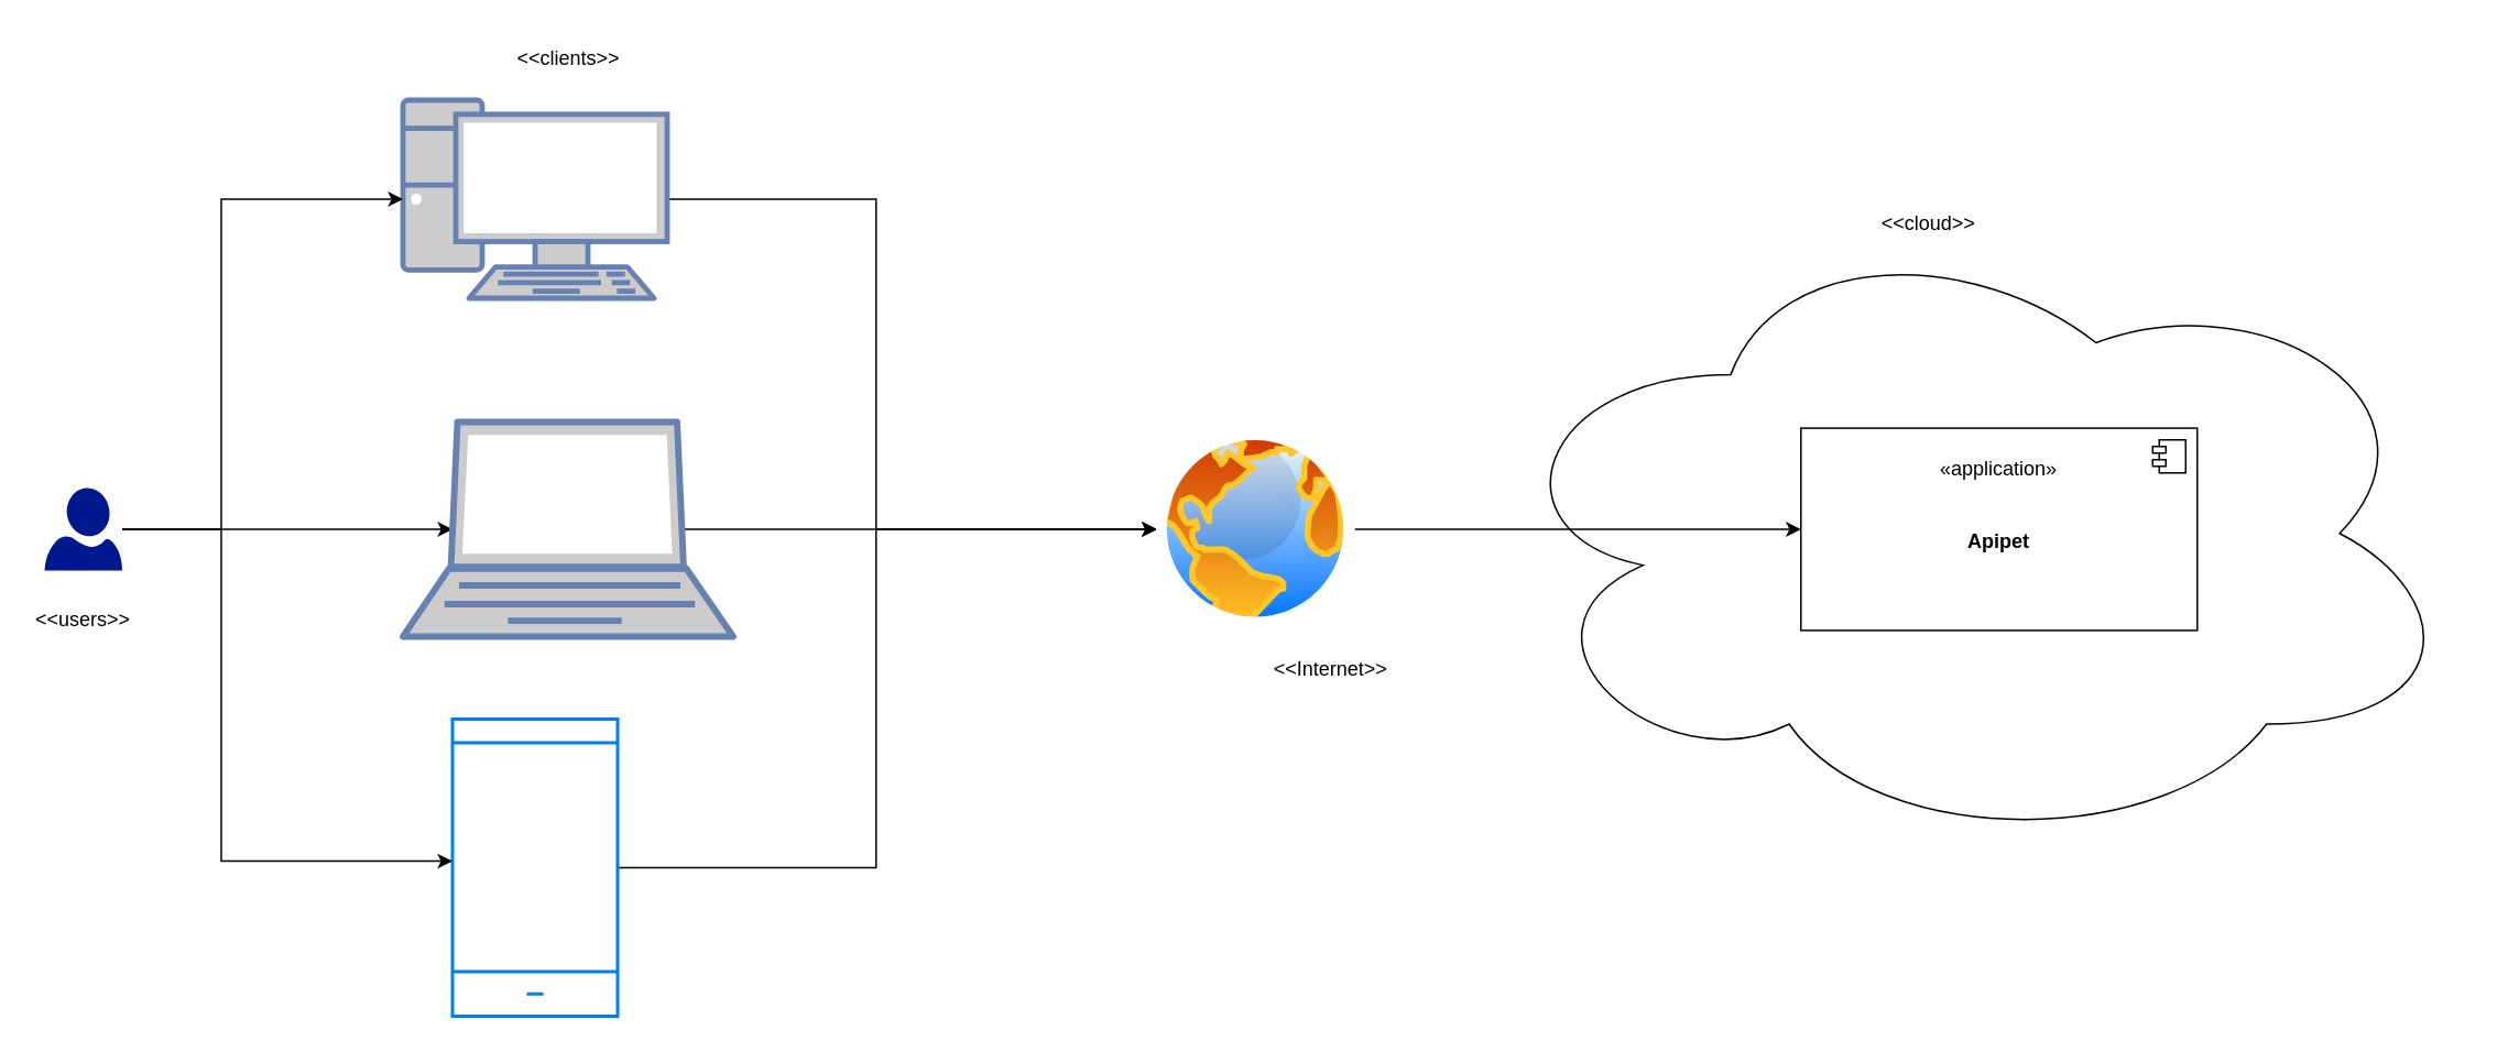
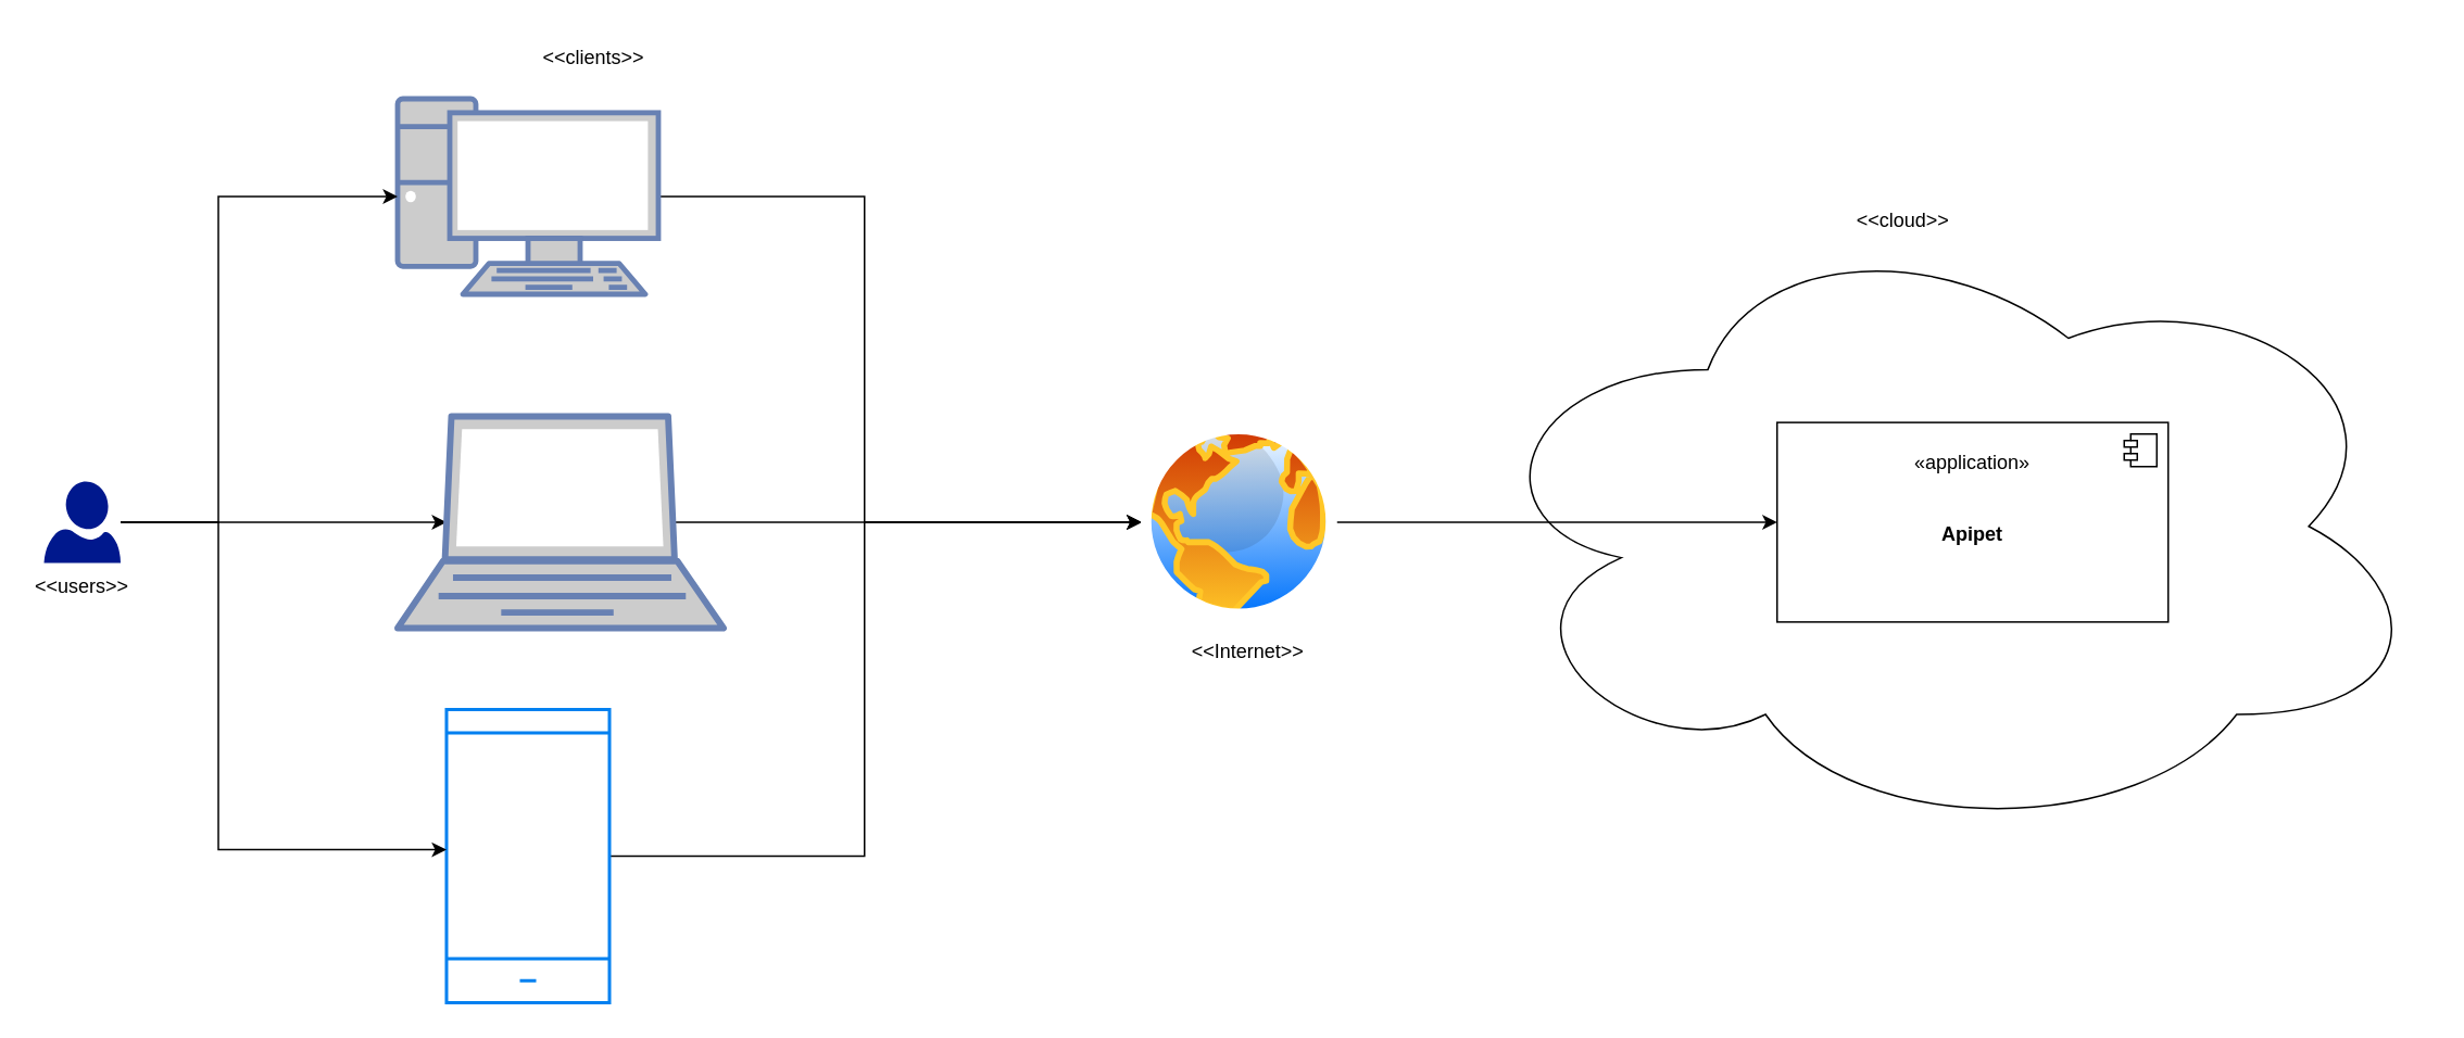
- <mxCell id="14" value="&amp;lt;&amp;lt;clients&amp;gt;&amp;gt;" style="text;html=1;strokeColor=none;fillColor=none;align=center;verticalAlign=middle;whiteSpace=wrap;rounded=0;" vertex="1" parent="1"><mxGeometry x="313.5" y="20" width="60" height="30" as="geometry" /></mxCell>
+ <mxCell id="14" value="&amp;lt;&amp;lt;clients&amp;gt;&amp;gt;" style="text;html=1;strokeColor=none;fillColor=none;align=center;verticalAlign=middle;whiteSpace=wrap;rounded=0;" vertex="1" parent="1"><mxGeometry x="333.5" y="20" width="60" height="30" as="geometry" /></mxCell>
- <mxCell id="11" value="&amp;lt;&amp;lt;users&amp;gt;&amp;gt;" style="text;html=1;strokeColor=none;fillColor=none;align=center;verticalAlign=middle;whiteSpace=wrap;rounded=0;" vertex="1" parent="1"><mxGeometry x="20" y="360" width="60" height="30" as="geometry" /></mxCell>
+ <mxCell id="11" value="&amp;lt;&amp;lt;users&amp;gt;&amp;gt;" style="text;html=1;strokeColor=none;fillColor=none;align=center;verticalAlign=middle;whiteSpace=wrap;rounded=0;" vertex="1" parent="1"><mxGeometry x="20" y="345" width="60" height="30" as="geometry" /></mxCell>
- <mxCell id="17" value="&amp;lt;&amp;lt;Internet&amp;gt;&amp;gt;" style="text;html=1;align=center;verticalAlign=middle;resizable=0;points=[];autosize=1;strokeColor=none;fillColor=none;" vertex="1" parent="1"><mxGeometry x="760" y="390" width="90" height="30" as="geometry" /></mxCell>
+ <mxCell id="17" value="&amp;lt;&amp;lt;Internet&amp;gt;&amp;gt;" style="text;html=1;align=center;verticalAlign=middle;resizable=0;points=[];autosize=1;strokeColor=none;fillColor=none;" vertex="1" parent="1"><mxGeometry x="720" y="385" width="90" height="30" as="geometry" /></mxCell>
